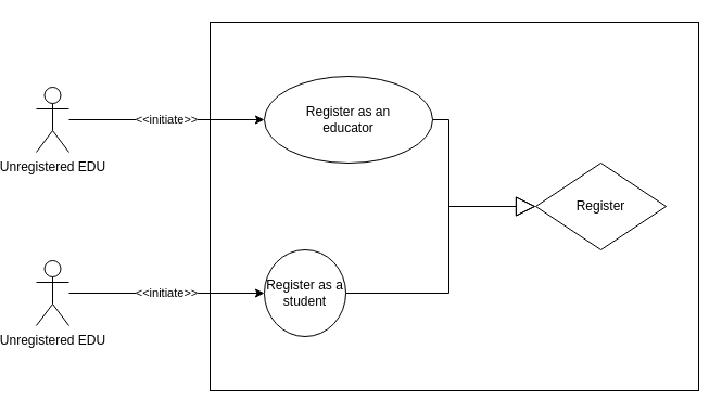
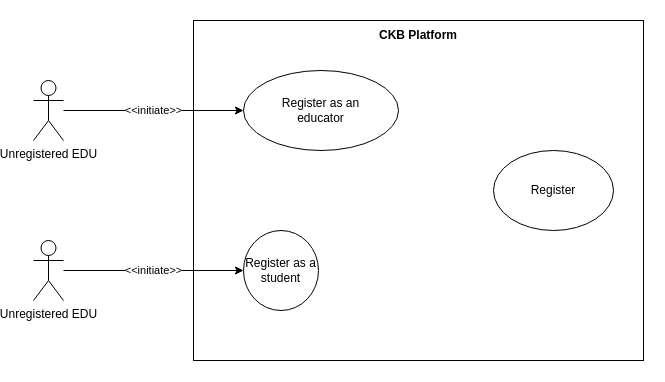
+ <mxCell id="12" value="&lt;b&gt;CKB Platform&lt;/b&gt;" style="text;html=1;strokeColor=none;fillColor=none;align=center;verticalAlign=middle;whiteSpace=wrap;rounded=0;" parent="1" vertex="1"><mxGeometry x="180" y="20" width="450" height="30" as="geometry" /></mxCell>
- <mxCell id="11" value="" style="endArrow=block;endSize=16;endFill=0;html=1;rounded=0;" parent="1" source="5" target="9" edge="1"><mxGeometry width="160" relative="1" as="geometry"><mxPoint x="190" y="210" as="sourcePoint" /><mxPoint x="350" y="210" as="targetPoint" /><Array as="points"><mxPoint x="400" y="110" /><mxPoint x="400" y="190" /></Array></mxGeometry></mxCell>
- <mxCell id="9" value="Register" style="rhombus;whiteSpace=wrap;html=1;" parent="1" vertex="1"><mxGeometry x="480" y="150" width="120" height="80" as="geometry" /></mxCell>
+ <mxCell id="9" value="Register" style="ellipse;whiteSpace=wrap;html=1;" parent="1" vertex="1"><mxGeometry x="480" y="150" width="120" height="80" as="geometry" /></mxCell>
- <mxCell id="10" value="" style="endArrow=block;endSize=16;endFill=0;html=1;rounded=0;" parent="1" source="8" target="9" edge="1"><mxGeometry x="0.324" y="-39" width="160" relative="1" as="geometry"><mxPoint x="300" y="200" as="sourcePoint" /><mxPoint x="460" y="200" as="targetPoint" /><Array as="points"><mxPoint x="400" y="270" /><mxPoint x="400" y="190" /></Array><mxPoint as="offset" /></mxGeometry></mxCell>
